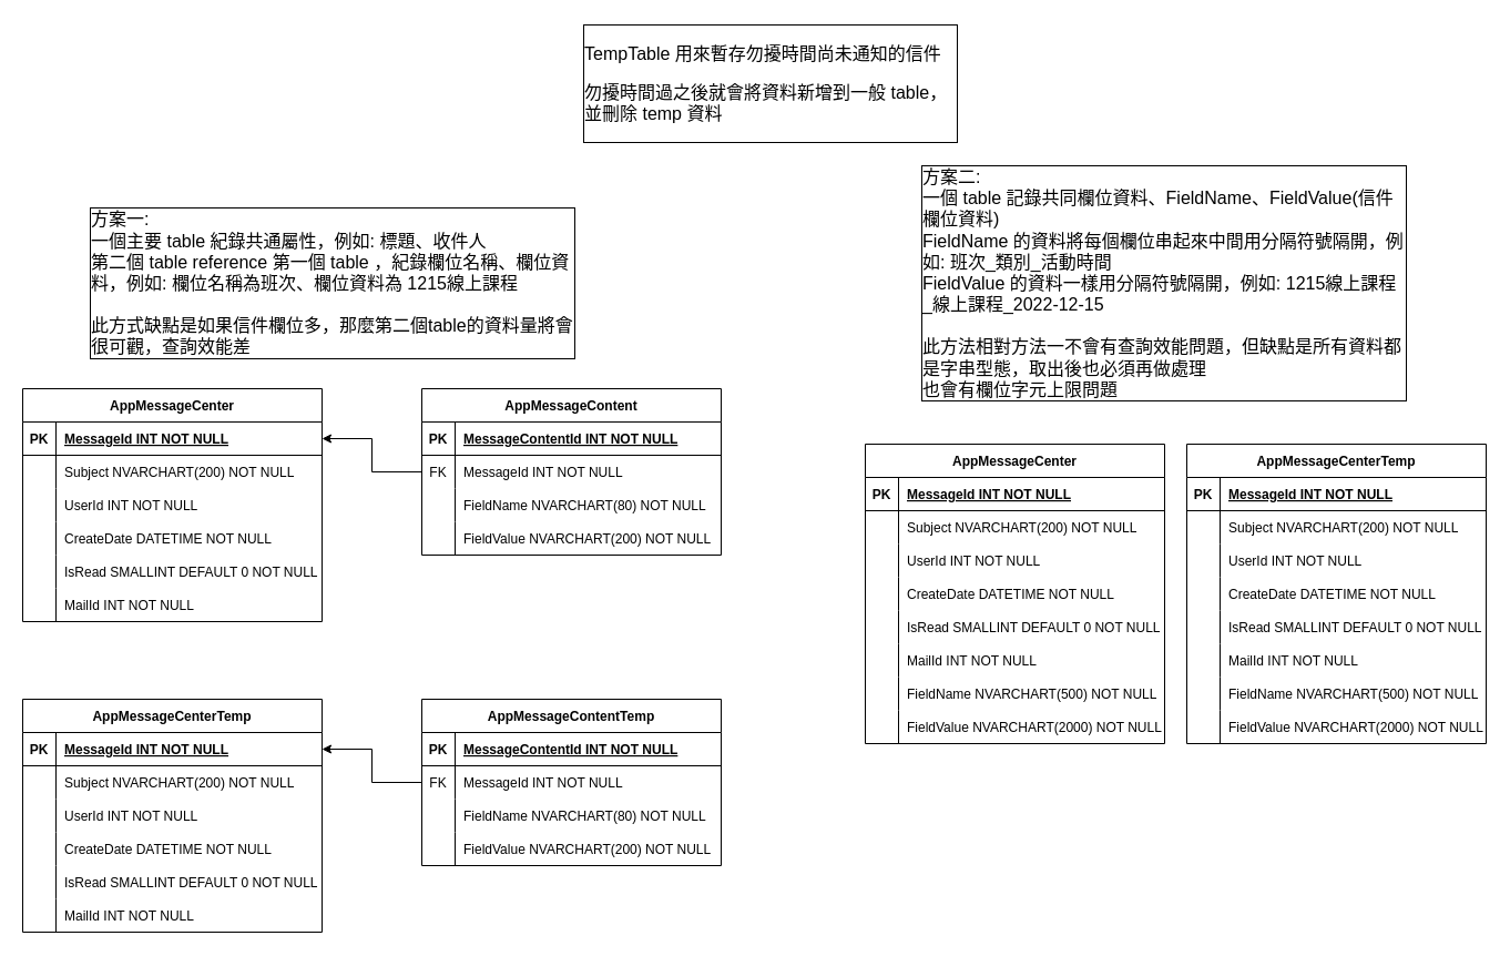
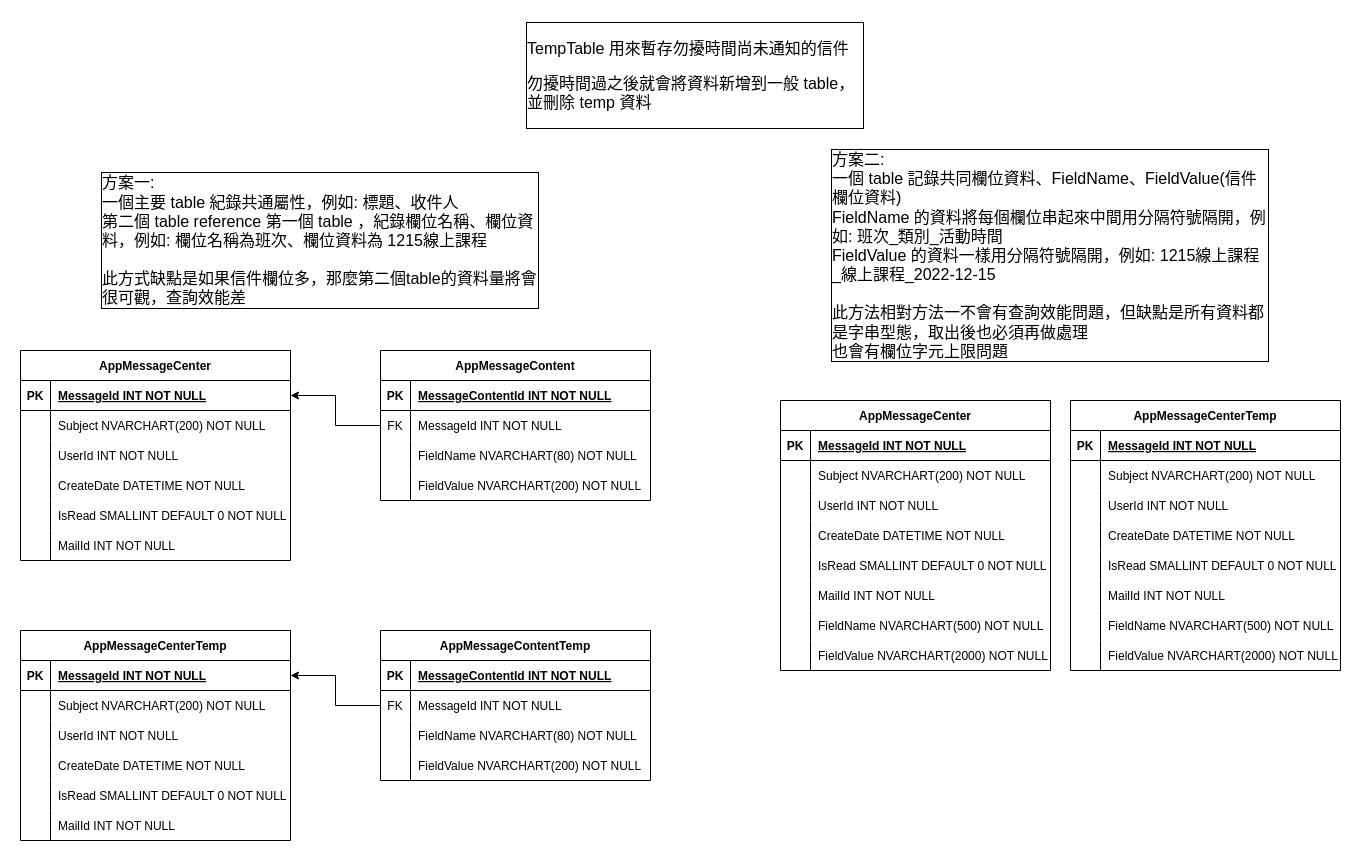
- <mxCell id="35" value="&lt;div style=&quot;text-align: left;&quot;&gt;&lt;span style=&quot;font-size: 16px;&quot;&gt;方案一:&amp;nbsp;&lt;/span&gt;&lt;/div&gt;&lt;font style=&quot;font-size: 16px;&quot;&gt;&lt;div style=&quot;text-align: left;&quot;&gt;&lt;span style=&quot;&quot;&gt;一個主要 table 紀錄共通屬性，例如: 標題、收件人&lt;/span&gt;&lt;/div&gt;&lt;div style=&quot;text-align: left;&quot;&gt;&lt;span style=&quot;&quot;&gt;第二個 table reference 第一個 table ，紀錄欄位名稱、欄位資料，例如: 欄位名稱為班次、欄位資料為 1215線上課程&lt;br&gt;&lt;br&gt;&lt;/span&gt;&lt;/div&gt;&lt;div style=&quot;text-align: left;&quot;&gt;&lt;span style=&quot;&quot;&gt;此方式缺點是如果信件欄位多，那麼第二個table的資料量將會很可觀，查詢效能差&lt;br&gt;&lt;/span&gt;&lt;/div&gt;&lt;/font&gt;" style="text;html=1;strokeColor=none;fillColor=none;align=center;verticalAlign=middle;whiteSpace=wrap;rounded=0;labelBackgroundColor=default;labelBorderColor=default;spacingLeft=0;" vertex="1" parent="1"><mxGeometry x="80" y="185" width="440" height="140" as="geometry" /></mxCell>
+ <mxCell id="35" value="&lt;div style=&quot;text-align: left;&quot;&gt;&lt;span style=&quot;font-size: 16px;&quot;&gt;方案一:&amp;nbsp;&lt;/span&gt;&lt;/div&gt;&lt;font style=&quot;font-size: 16px;&quot;&gt;&lt;div style=&quot;text-align: left;&quot;&gt;&lt;span style=&quot;&quot;&gt;一個主要 table 紀錄共通屬性，例如: 標題、收件人&lt;/span&gt;&lt;/div&gt;&lt;div style=&quot;text-align: left;&quot;&gt;&lt;span style=&quot;&quot;&gt;第二個 table reference 第一個 table ，紀錄欄位名稱、欄位資料，例如: 欄位名稱為班次、欄位資料為 1215線上課程&lt;br&gt;&lt;br&gt;&lt;/span&gt;&lt;/div&gt;&lt;div style=&quot;text-align: left;&quot;&gt;&lt;span style=&quot;&quot;&gt;此方式缺點是如果信件欄位多，那麼第二個table的資料量將會很可觀，查詢效能差&lt;br&gt;&lt;/span&gt;&lt;/div&gt;&lt;/font&gt;" style="text;html=1;strokeColor=none;fillColor=none;align=center;verticalAlign=middle;whiteSpace=wrap;rounded=0;labelBackgroundColor=default;labelBorderColor=default;spacingLeft=0;" vertex="1" parent="1"><mxGeometry x="100" y="170" width="440" height="140" as="geometry" /></mxCell>
